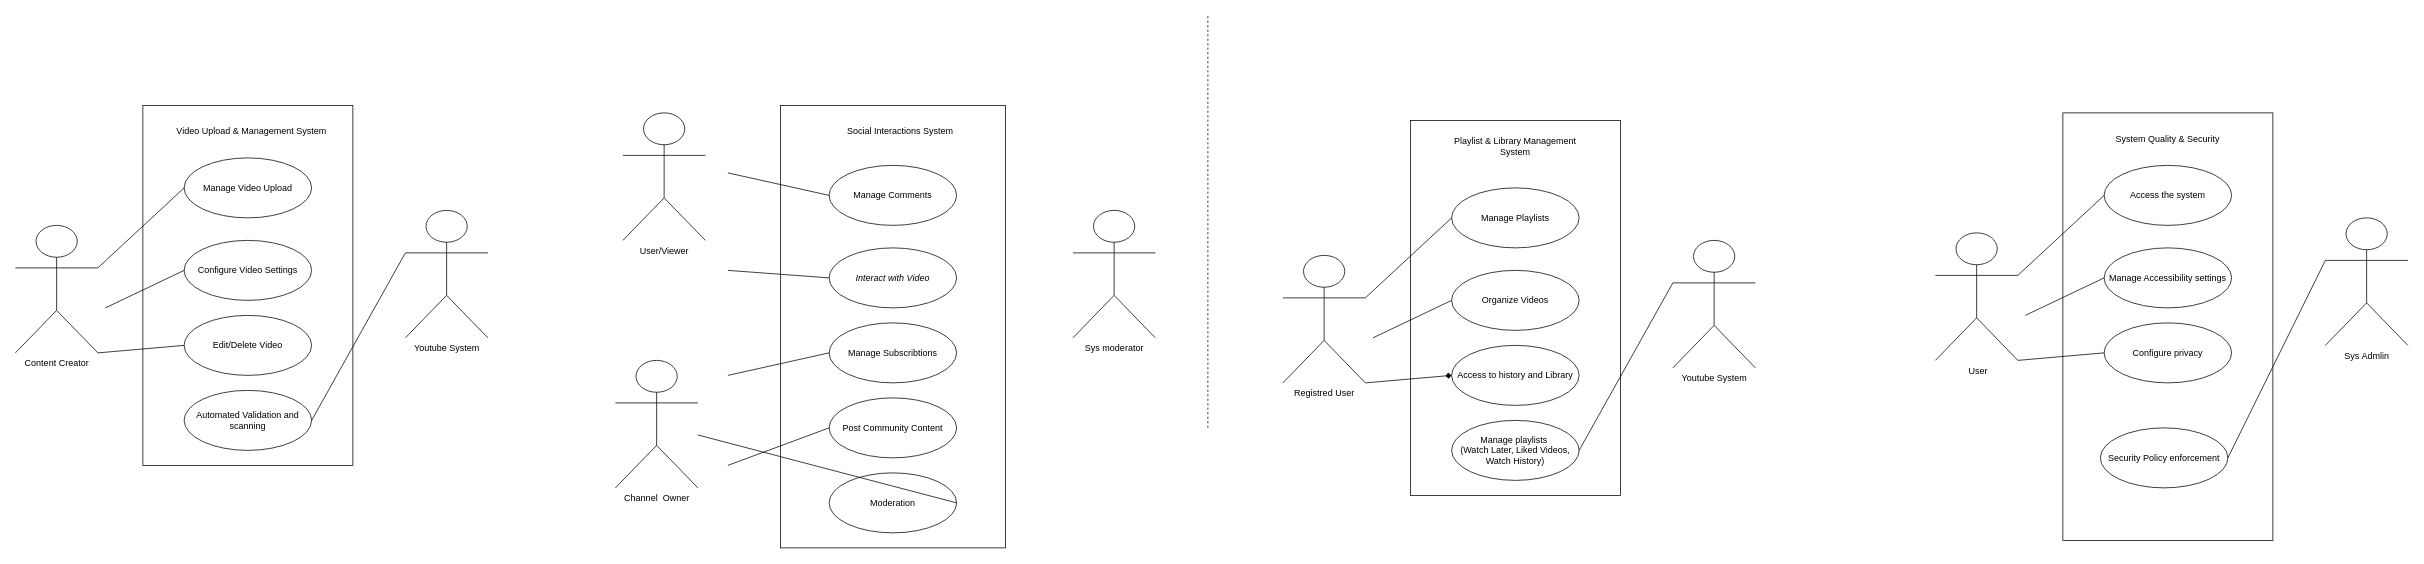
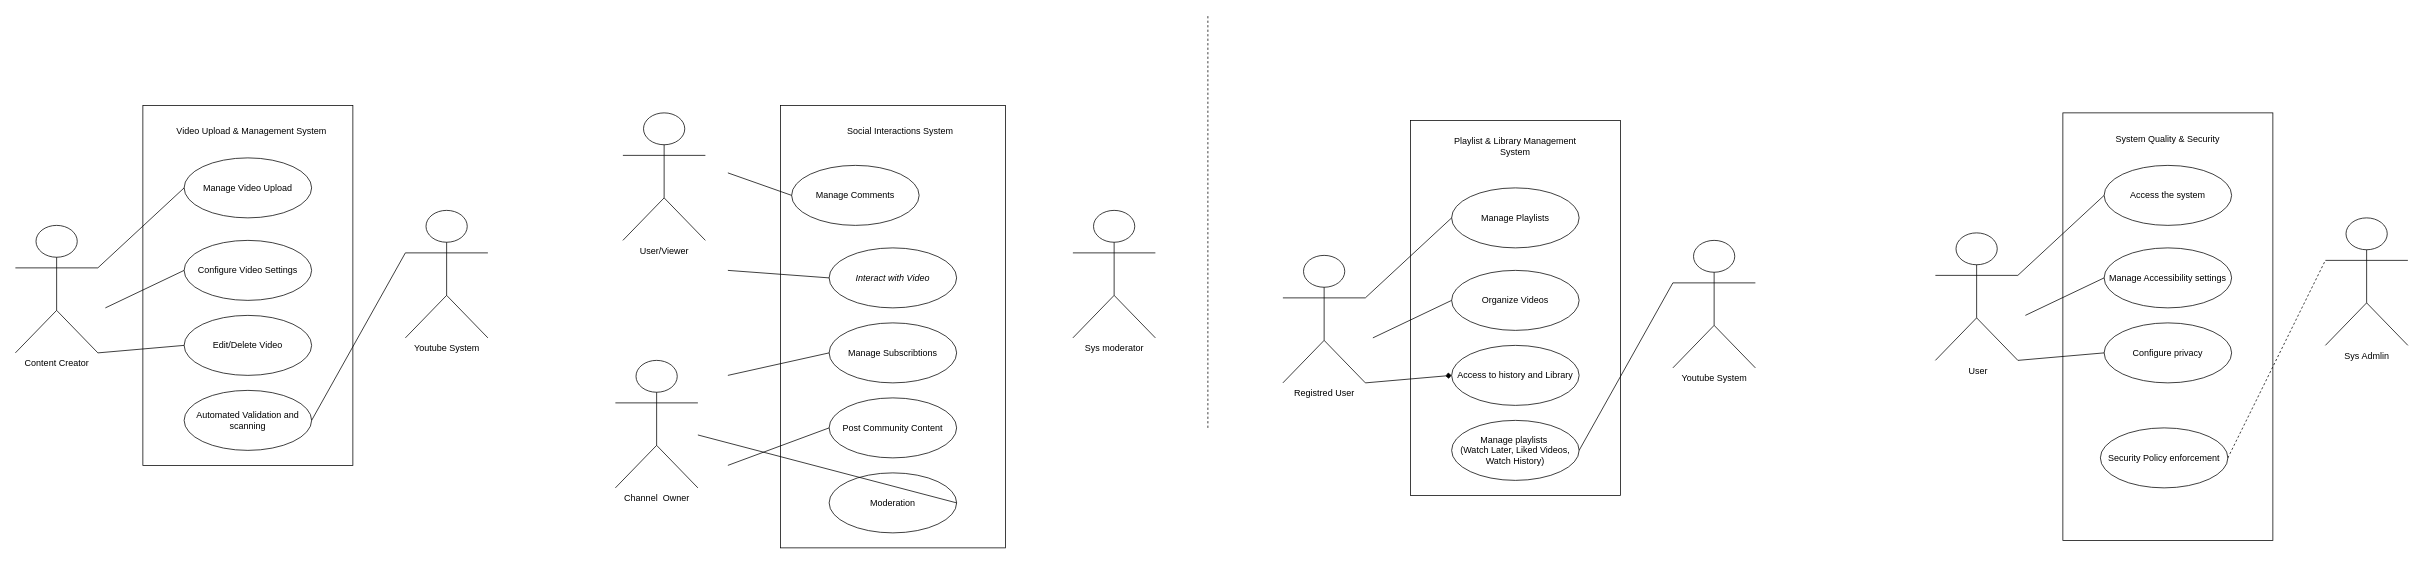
- <mxCell id="16" value="Manage Comments" style="ellipse;whiteSpace=wrap;html=1;" parent="1" vertex="1"><mxGeometry x="1105" y="220" width="170" height="80" as="geometry" /></mxCell>
+ <mxCell id="16" value="Manage Comments" style="ellipse;whiteSpace=wrap;html=1;" parent="1" vertex="1"><mxGeometry x="1055" y="220" width="170" height="80" as="geometry" /></mxCell>
- <mxCell id="49" value="" style="endArrow=none;html=1;rounded=0;exitX=1;exitY=0.5;exitDx=0;exitDy=0;entryX=0;entryY=0.333;entryDx=0;entryDy=0;entryPerimeter=0;" parent="1" source="48" target="41" edge="1"><mxGeometry width="50" height="50" relative="1" as="geometry"><mxPoint x="2970" y="390" as="sourcePoint" /><mxPoint x="3020" y="340" as="targetPoint" /></mxGeometry></mxCell>
+ <mxCell id="49" value="" style="endArrow=none;html=1;rounded=0;exitX=1;exitY=0.5;exitDx=0;exitDy=0;entryX=0;entryY=0.333;entryDx=0;entryDy=0;entryPerimeter=0;dashed=1;" parent="1" source="48" target="41" edge="1"><mxGeometry width="50" height="50" relative="1" as="geometry"><mxPoint x="2970" y="390" as="sourcePoint" /><mxPoint x="3020" y="340" as="targetPoint" /></mxGeometry></mxCell>
